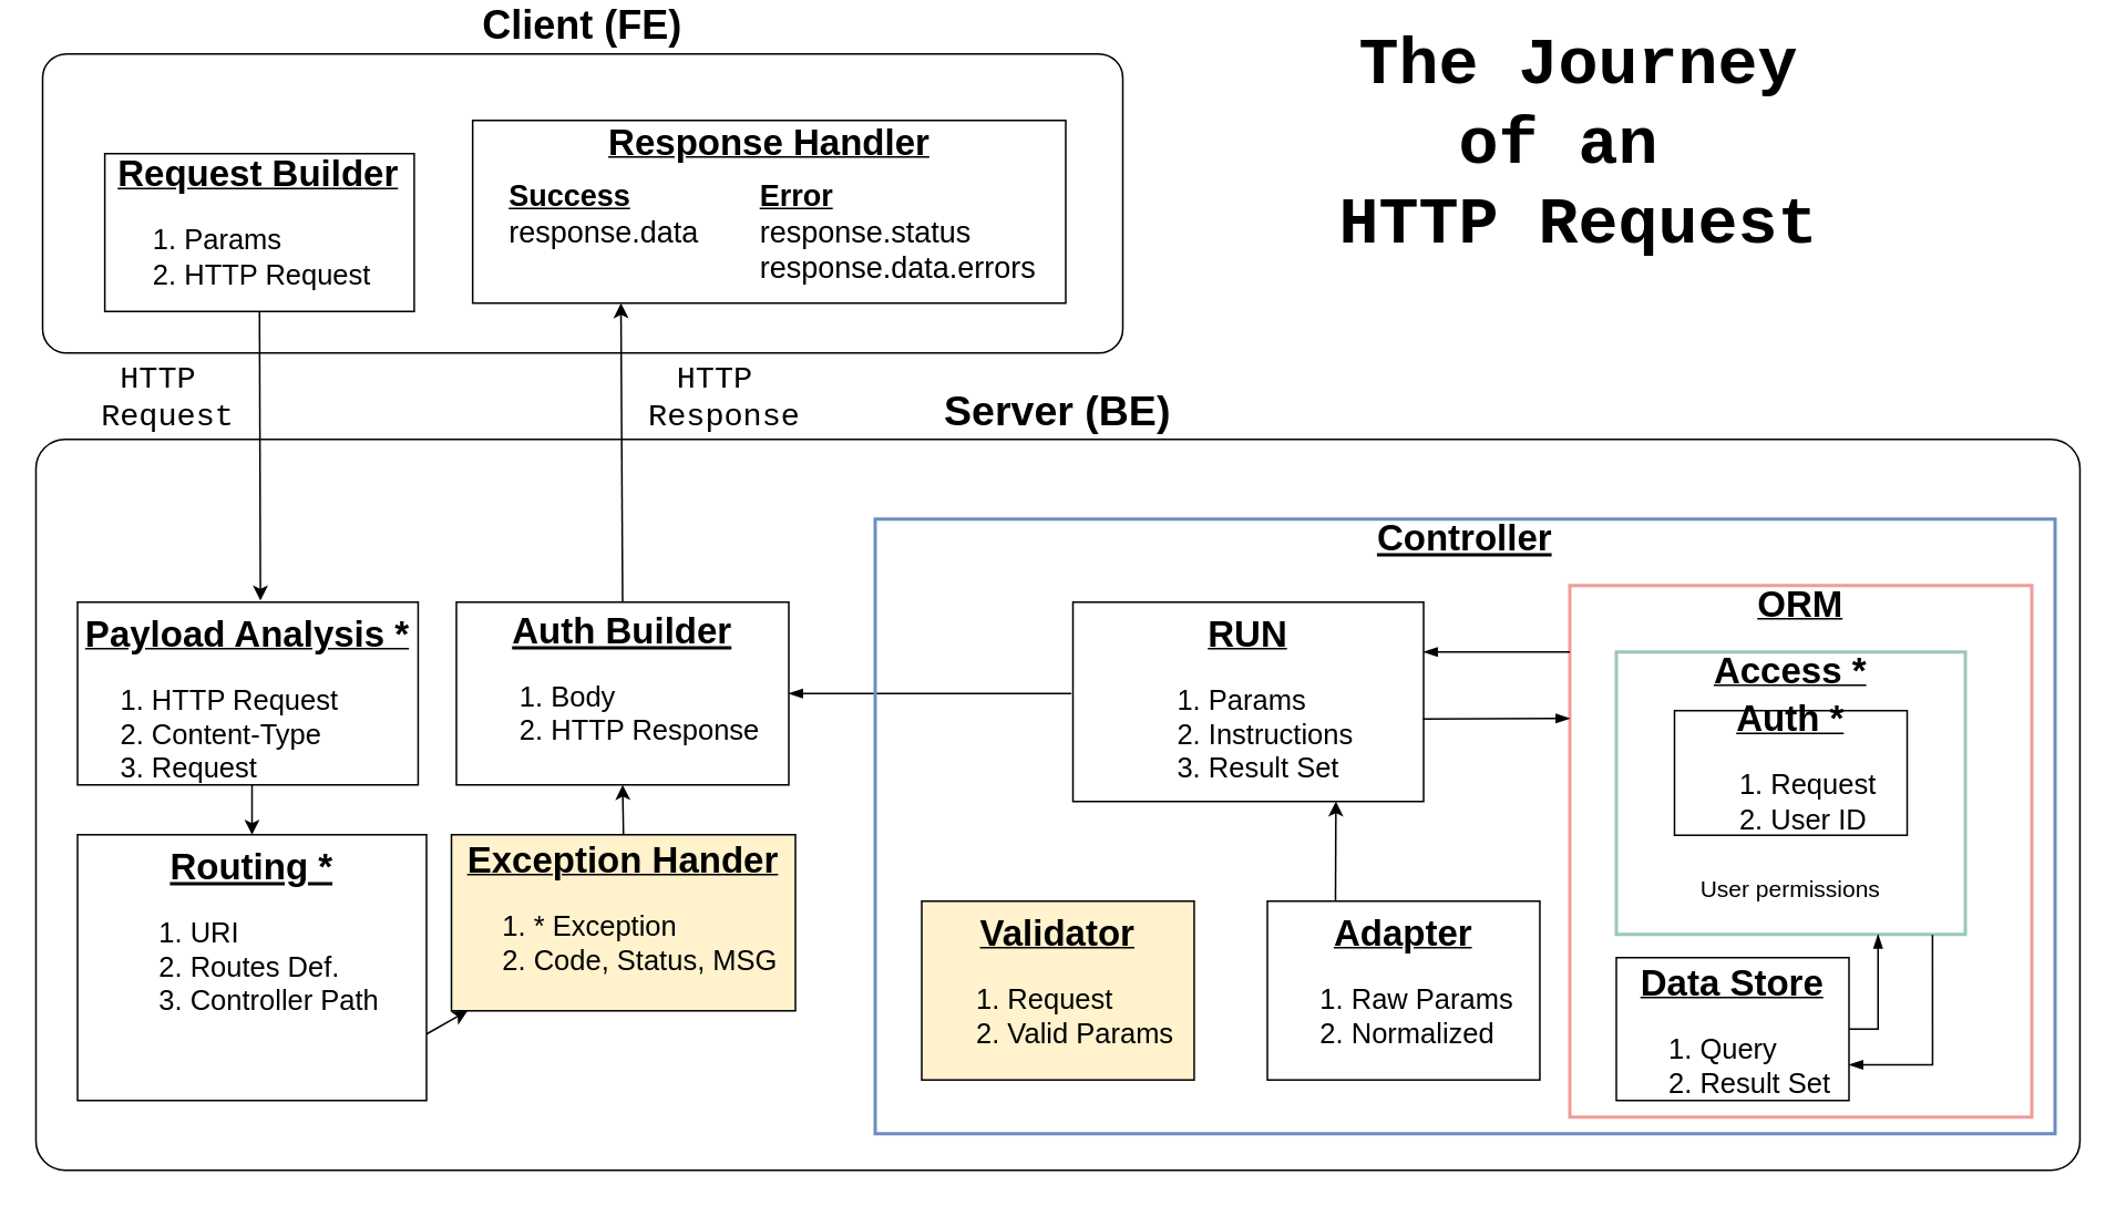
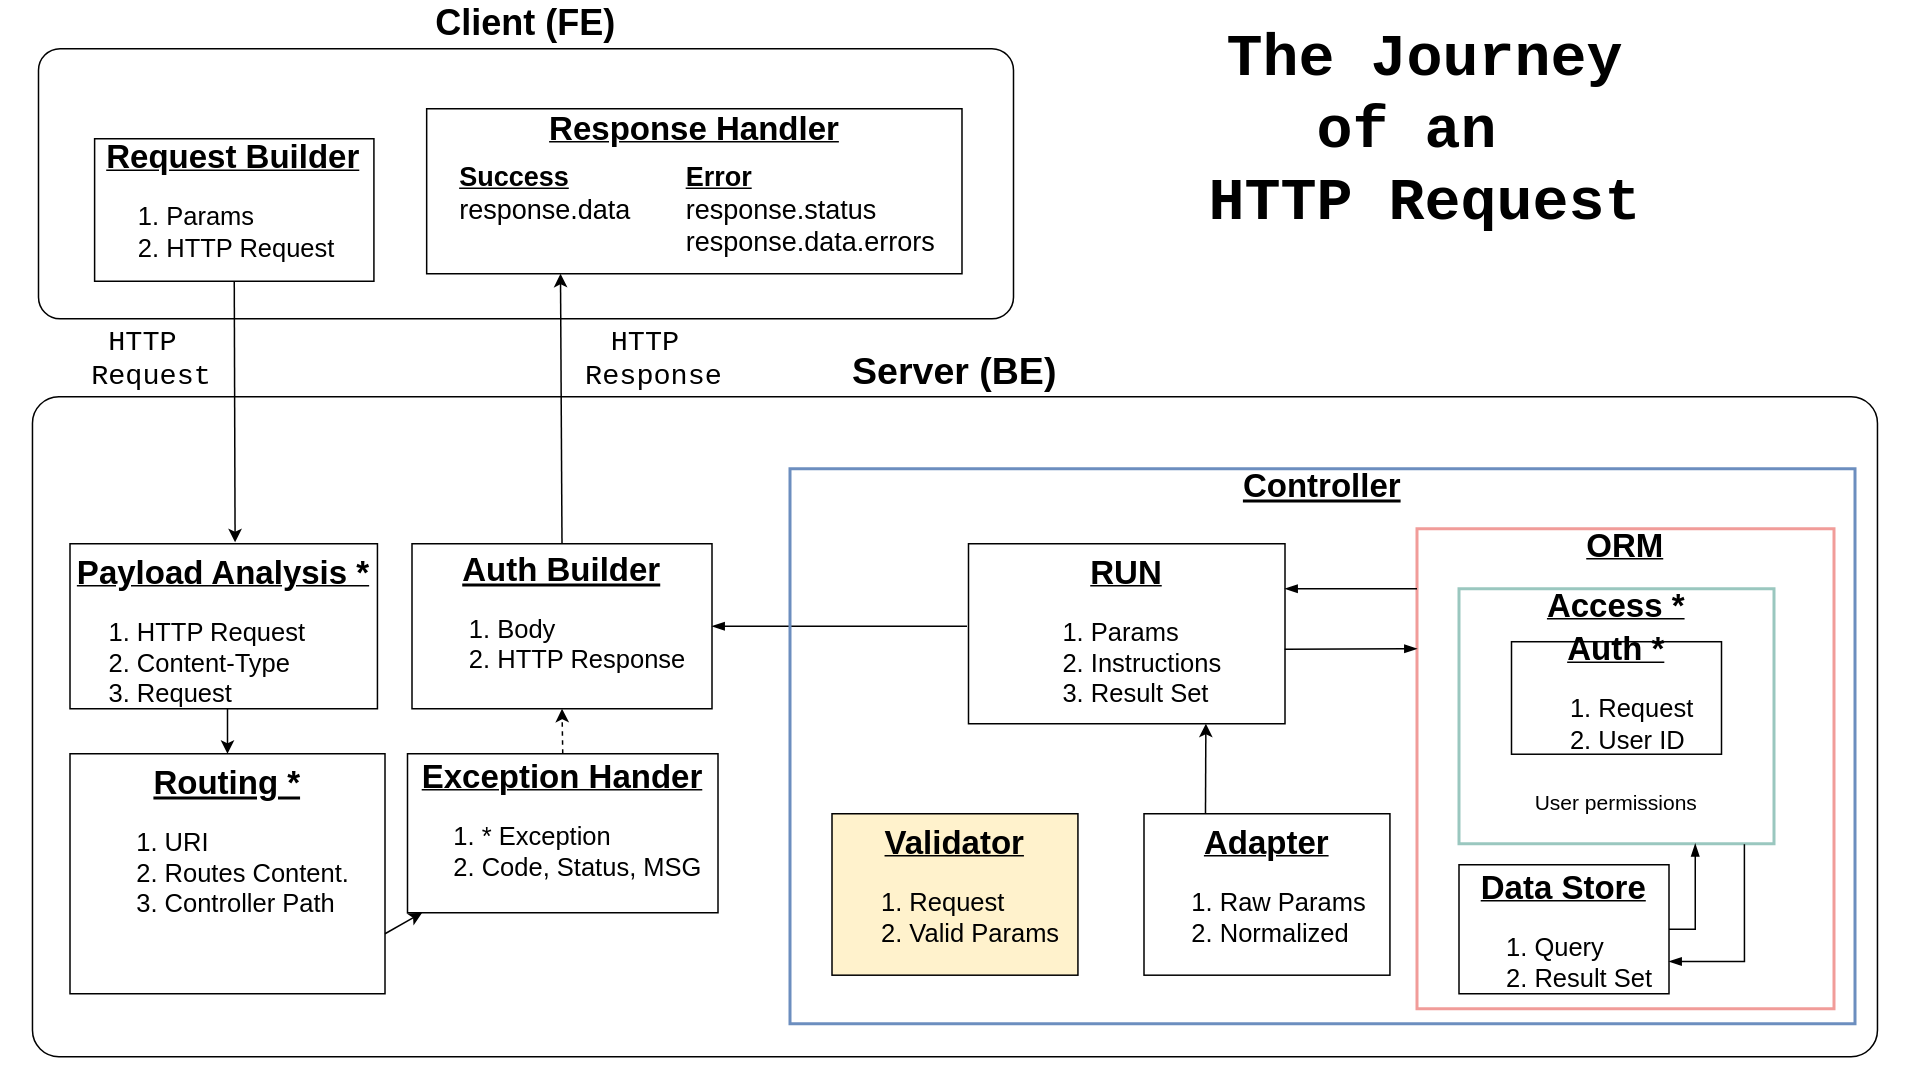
- <mxCell id="23" value="" style="endArrow=classic;html=1;rounded=0;fontFamily=Courier New;fontSize=15;fontColor=none;strokeColor=default;exitX=0.5;exitY=0;exitDx=0;exitDy=0;entryX=0.5;entryY=1;entryDx=0;entryDy=0;" parent="1" source="12" edge="1" target="10"><mxGeometry width="50" height="50" relative="1" as="geometry"><mxPoint x="384" y="510" as="sourcePoint" /><mxPoint x="378" y="460" as="targetPoint" /></mxGeometry></mxCell>
+ <mxCell id="23" value="" style="endArrow=classic;html=1;rounded=0;fontFamily=Courier New;fontSize=15;fontColor=none;strokeColor=default;exitX=0.5;exitY=0;exitDx=0;exitDy=0;entryX=0.5;entryY=1;entryDx=0;entryDy=0;dashed=1;" parent="1" source="12" edge="1" target="10"><mxGeometry width="50" height="50" relative="1" as="geometry"><mxPoint x="384" y="510" as="sourcePoint" /><mxPoint x="378" y="460" as="targetPoint" /></mxGeometry></mxCell>
- <mxCell id="13" value="&lt;span style=&quot;text-align: left ; font-size: 19px&quot;&gt;&lt;span style=&quot;font-size: 17px&quot;&gt;&lt;u style=&quot;font-weight: bold ; font-size: 22px&quot;&gt;Routing *&lt;/u&gt;&lt;br&gt;&lt;ol&gt;&lt;li&gt;&lt;span style=&quot;text-align: left&quot;&gt;URI&lt;/span&gt;&lt;/li&gt;&lt;li&gt;&lt;span style=&quot;text-align: left&quot;&gt;Routes Def.&lt;/span&gt;&lt;/li&gt;&lt;li&gt;&lt;span style=&quot;text-align: left&quot;&gt;&lt;span&gt;Controller Path&lt;/span&gt;&lt;/span&gt;&lt;/li&gt;&lt;/ol&gt;&lt;/span&gt;&lt;/span&gt;" style="rounded=0;whiteSpace=wrap;html=1;align=center;verticalAlign=top;" parent="1" vertex="1"><mxGeometry x="46" y="490" width="210" height="160" as="geometry" /></mxCell>
+ <mxCell id="13" value="&lt;span style=&quot;text-align: left ; font-size: 19px&quot;&gt;&lt;span style=&quot;font-size: 17px&quot;&gt;&lt;u style=&quot;font-weight: bold ; font-size: 22px&quot;&gt;Routing *&lt;/u&gt;&lt;br&gt;&lt;ol&gt;&lt;li&gt;&lt;span style=&quot;text-align: left&quot;&gt;URI&lt;/span&gt;&lt;/li&gt;&lt;li&gt;&lt;span style=&quot;text-align: left&quot;&gt;Routes Content.&lt;/span&gt;&lt;/li&gt;&lt;li&gt;&lt;span style=&quot;text-align: left&quot;&gt;&lt;span&gt;Controller Path&lt;/span&gt;&lt;/span&gt;&lt;/li&gt;&lt;/ol&gt;&lt;/span&gt;&lt;/span&gt;" style="rounded=0;whiteSpace=wrap;html=1;align=center;verticalAlign=top;" parent="1" vertex="1"><mxGeometry x="46" y="490" width="210" height="160" as="geometry" /></mxCell>
- <mxCell id="12" value="&lt;span style=&quot;text-align: left&quot;&gt;&lt;b&gt;&lt;u&gt;&lt;font&gt;&lt;font style=&quot;font-size: 22px&quot;&gt;Exception Hander&lt;/font&gt;&lt;br&gt;&lt;/font&gt;&lt;/u&gt;&lt;/b&gt;&lt;/span&gt;&lt;ol style=&quot;font-size: 17px&quot;&gt;&lt;li style=&quot;text-align: left&quot;&gt;* Exception&lt;/li&gt;&lt;li style=&quot;text-align: left&quot;&gt;Code, Status, MSG&lt;/li&gt;&lt;/ol&gt;" style="rounded=0;whiteSpace=wrap;html=1;align=center;fillColor=#fff2cc;" parent="1" vertex="1"><mxGeometry x="271" y="490" width="207" height="106" as="geometry" /></mxCell>
+ <mxCell id="12" value="&lt;span style=&quot;text-align: left&quot;&gt;&lt;b&gt;&lt;u&gt;&lt;font&gt;&lt;font style=&quot;font-size: 22px&quot;&gt;Exception Hander&lt;/font&gt;&lt;br&gt;&lt;/font&gt;&lt;/u&gt;&lt;/b&gt;&lt;/span&gt;&lt;ol style=&quot;font-size: 17px&quot;&gt;&lt;li style=&quot;text-align: left&quot;&gt;* Exception&lt;/li&gt;&lt;li style=&quot;text-align: left&quot;&gt;Code, Status, MSG&lt;/li&gt;&lt;/ol&gt;" style="rounded=0;whiteSpace=wrap;html=1;align=center;" parent="1" vertex="1"><mxGeometry x="271" y="490" width="207" height="106" as="geometry" /></mxCell>
